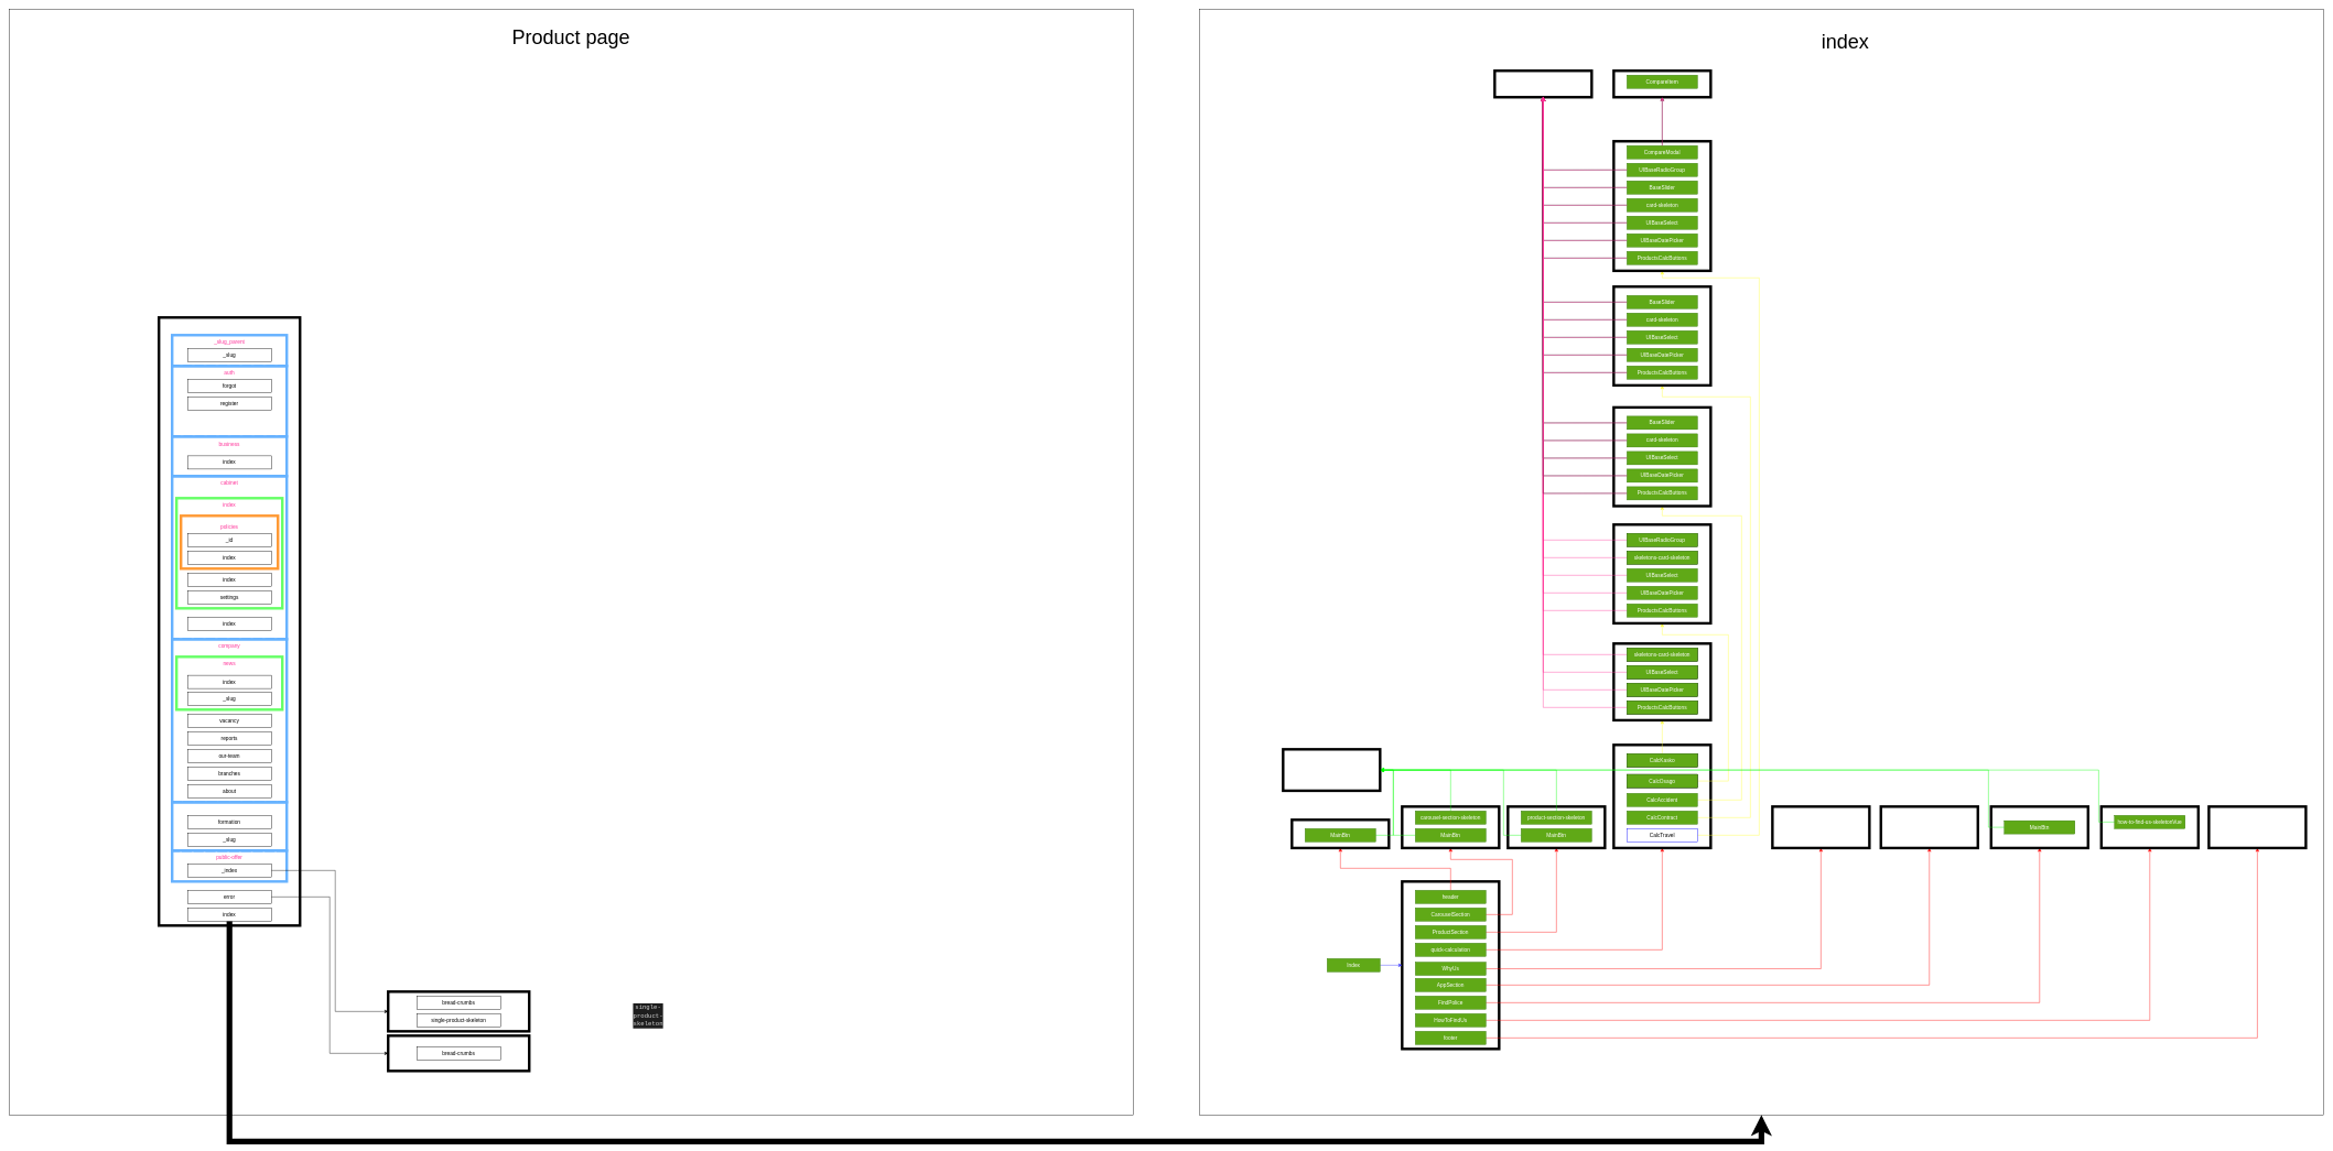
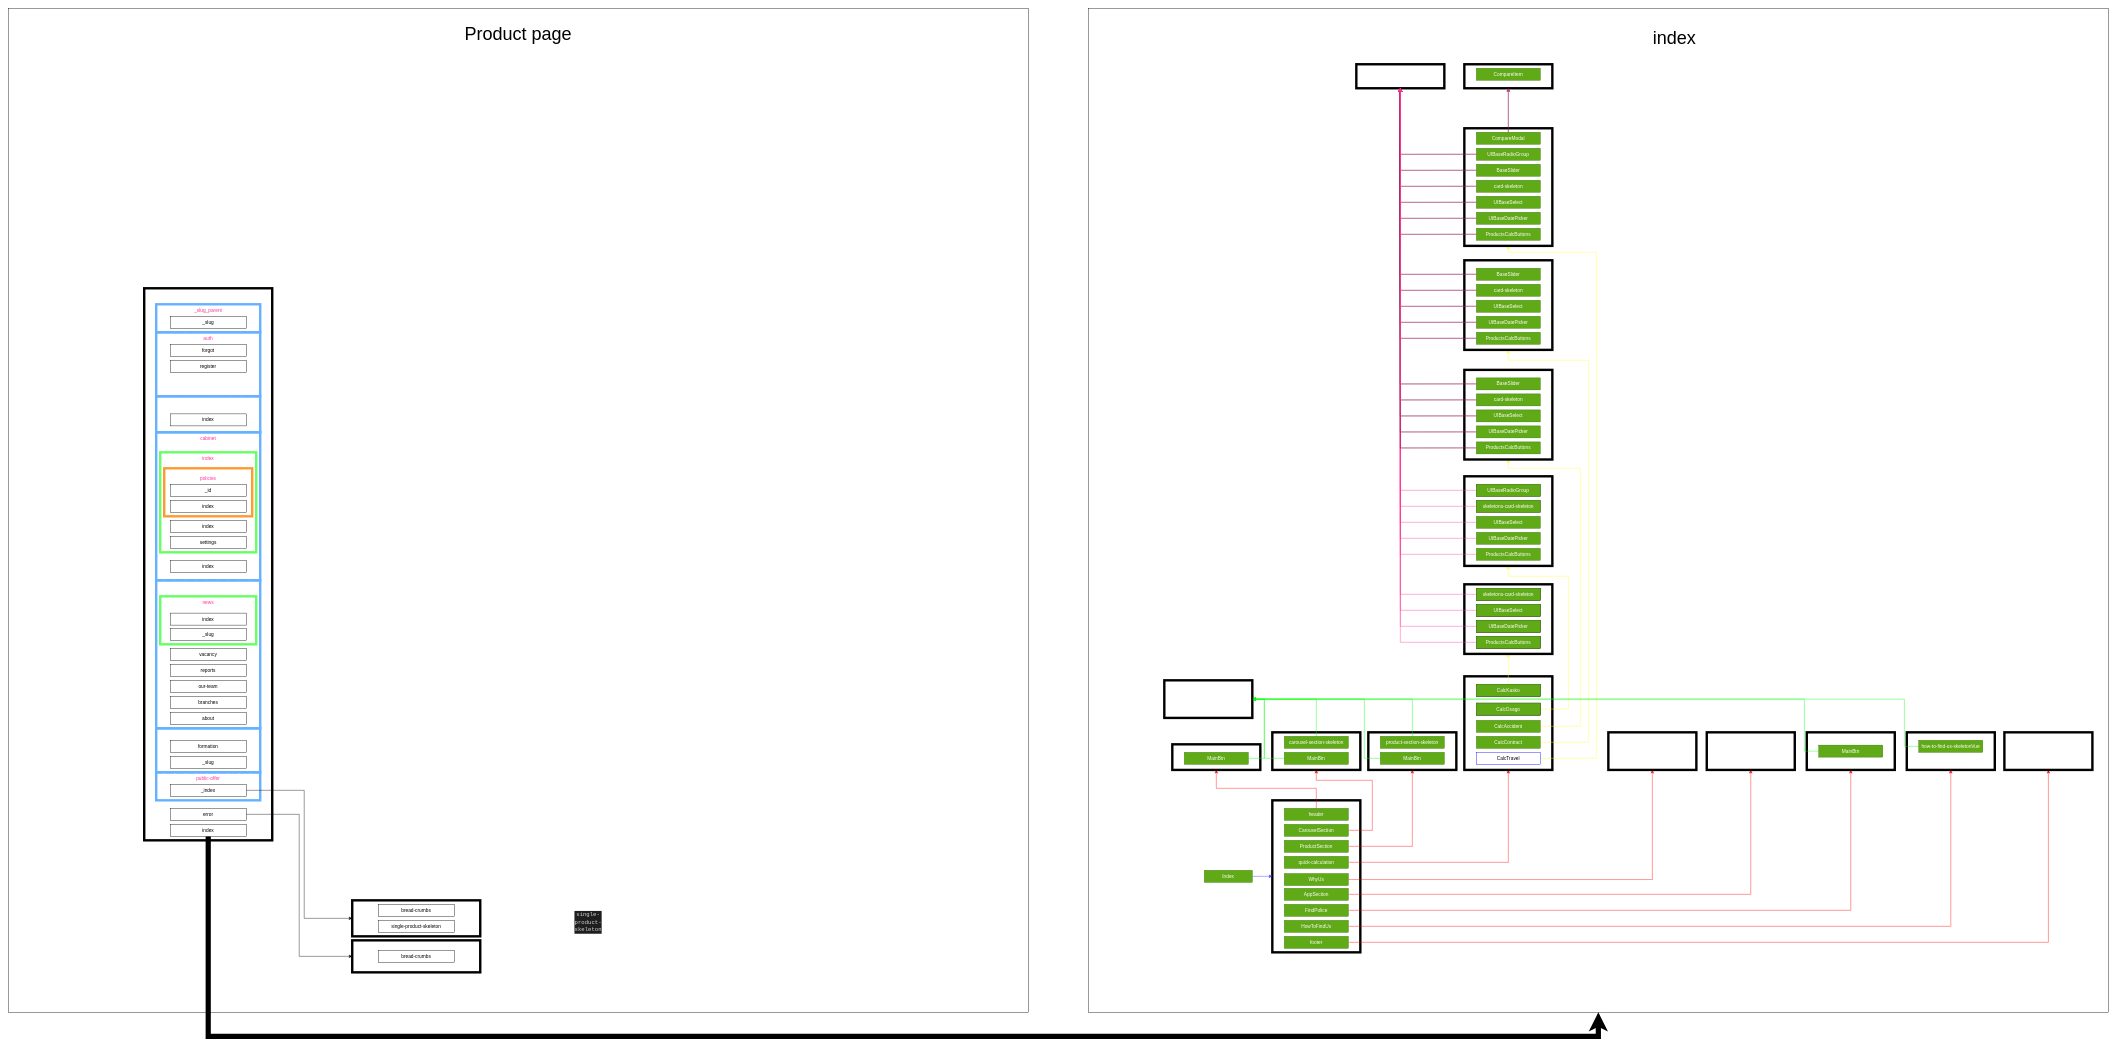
- <mxCell id="187" value="&lt;font color=&quot;#ff3399&quot;&gt;business&lt;/font&gt;" style="text;html=1;strokeColor=none;fillColor=none;align=center;verticalAlign=middle;whiteSpace=wrap;rounded=0;" vertex="1" parent="1"><mxGeometry x="480" y="994" width="80" height="30" as="geometry" /></mxCell>
- <mxCell id="171" value="&lt;font color=&quot;#ff3399&quot;&gt;company&lt;/font&gt;" style="text;html=1;strokeColor=none;fillColor=none;align=center;verticalAlign=middle;whiteSpace=wrap;rounded=0;" vertex="1" parent="1"><mxGeometry x="480" y="1450" width="80" height="30" as="geometry" /></mxCell>
